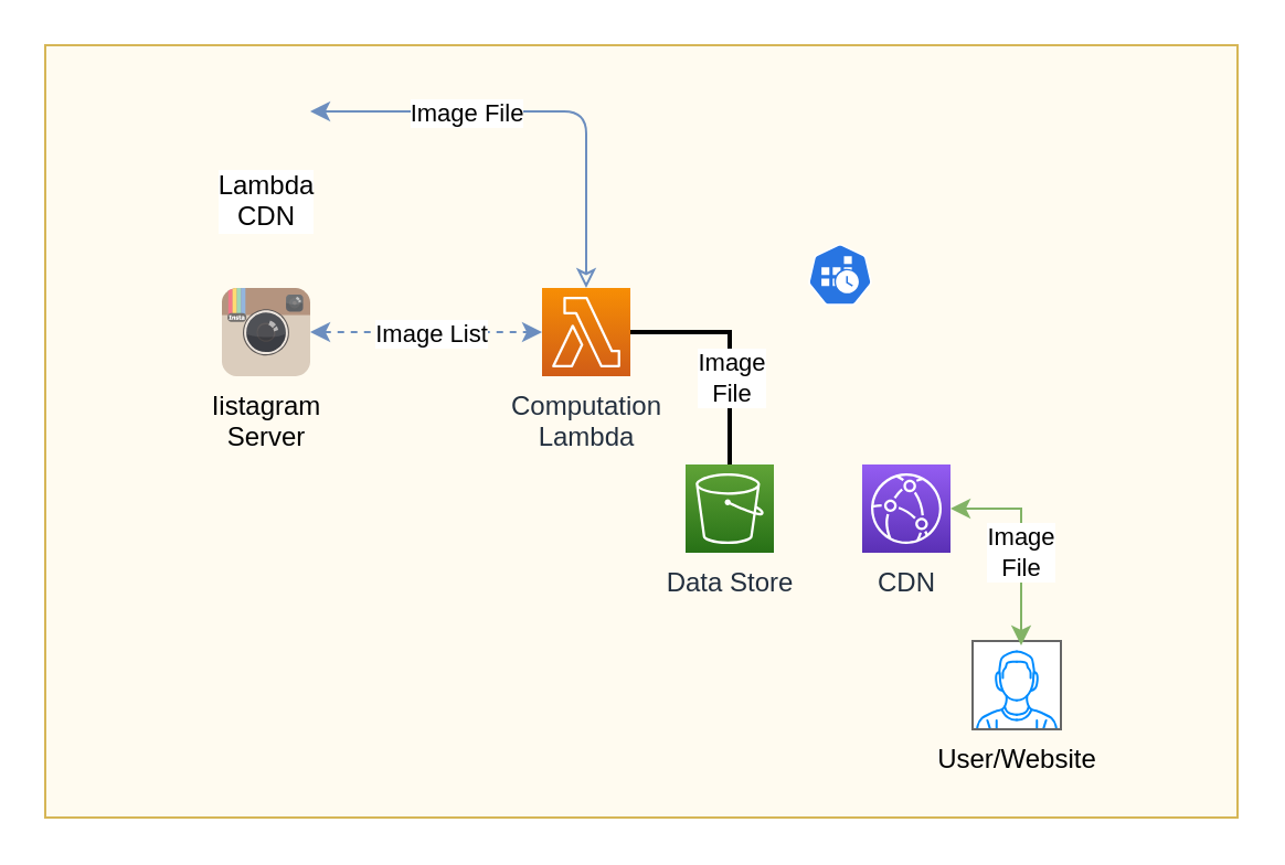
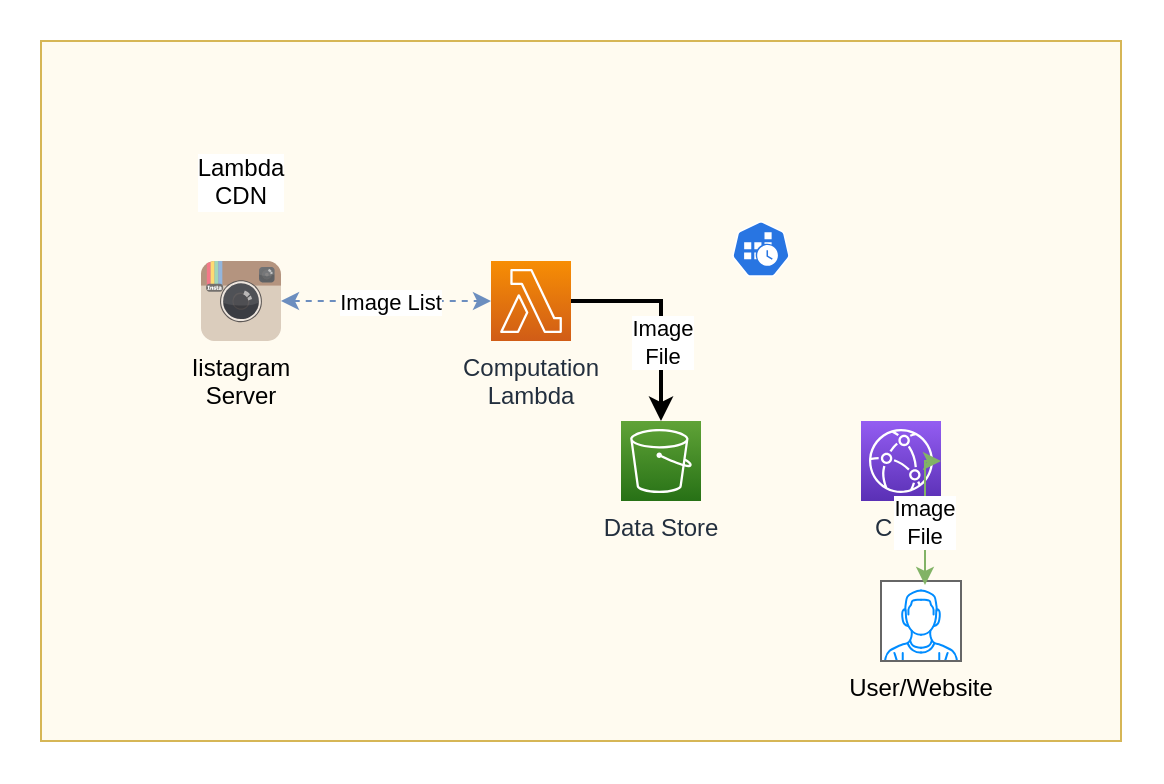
- <mxCell id="14" value="" style="endArrow=classic;html=1;rounded=1;exitX=0.5;exitY=0;exitDx=0;exitDy=0;exitPerimeter=0;fillColor=#dae8fc;strokeColor=#6c8ebf;startArrow=classic;startFill=0;" edge="1" parent="1" source="6" target="13"><mxGeometry width="50" height="50" relative="1" as="geometry"><mxPoint x="220" y="310" as="sourcePoint" /><mxPoint x="270" y="260" as="targetPoint" /><Array as="points"><mxPoint x="265" y="50" /></Array></mxGeometry></mxCell>
- <mxCell id="15" value="Image File" style="edgeLabel;html=1;align=center;verticalAlign=middle;resizable=0;points=[];" vertex="1" connectable="0" parent="14"><mxGeometry x="0.212" y="1" relative="1" as="geometry"><mxPoint x="-11" y="-1" as="offset" /></mxGeometry></mxCell>
- <mxCell id="4" value="" style="edgeStyle=orthogonalEdgeStyle;rounded=0;orthogonalLoop=1;jettySize=auto;html=1;strokeWidth=2;endArrow=none;" edge="1" parent="1" source="6" target="3"><mxGeometry relative="1" as="geometry" /></mxCell>
+ <mxCell id="4" value="" style="edgeStyle=orthogonalEdgeStyle;rounded=0;orthogonalLoop=1;jettySize=auto;html=1;strokeWidth=2;" edge="1" parent="1" source="6" target="3"><mxGeometry relative="1" as="geometry" /></mxCell>
- <mxCell id="8" value="CDN" style="sketch=0;points=[[0,0,0],[0.25,0,0],[0.5,0,0],[0.75,0,0],[1,0,0],[0,1,0],[0.25,1,0],[0.5,1,0],[0.75,1,0],[1,1,0],[0,0.25,0],[0,0.5,0],[0,0.75,0],[1,0.25,0],[1,0.5,0],[1,0.75,0]];outlineConnect=0;fontColor=#232F3E;gradientColor=#945DF2;gradientDirection=north;fillColor=#5A30B5;strokeColor=#ffffff;dashed=0;verticalLabelPosition=bottom;verticalAlign=top;align=center;html=1;fontSize=12;fontStyle=0;aspect=fixed;shape=mxgraph.aws4.resourceIcon;resIcon=mxgraph.aws4.cloudfront;" vertex="1" parent="1"><mxGeometry x="390" y="210" width="40" height="40" as="geometry" /></mxCell>
+ <mxCell id="8" value="CDN" style="sketch=0;points=[[0,0,0],[0.25,0,0],[0.5,0,0],[0.75,0,0],[1,0,0],[0,1,0],[0.25,1,0],[0.5,1,0],[0.75,1,0],[1,1,0],[0,0.25,0],[0,0.5,0],[0,0.75,0],[1,0.25,0],[1,0.5,0],[1,0.75,0]];outlineConnect=0;fontColor=#232F3E;gradientColor=#945DF2;gradientDirection=north;fillColor=#5A30B5;strokeColor=#ffffff;dashed=0;verticalLabelPosition=bottom;verticalAlign=top;align=center;html=1;fontSize=12;fontStyle=0;aspect=fixed;shape=mxgraph.aws4.resourceIcon;resIcon=mxgraph.aws4.cloudfront;" vertex="1" parent="1"><mxGeometry x="430" y="210" width="40" height="40" as="geometry" /></mxCell>
